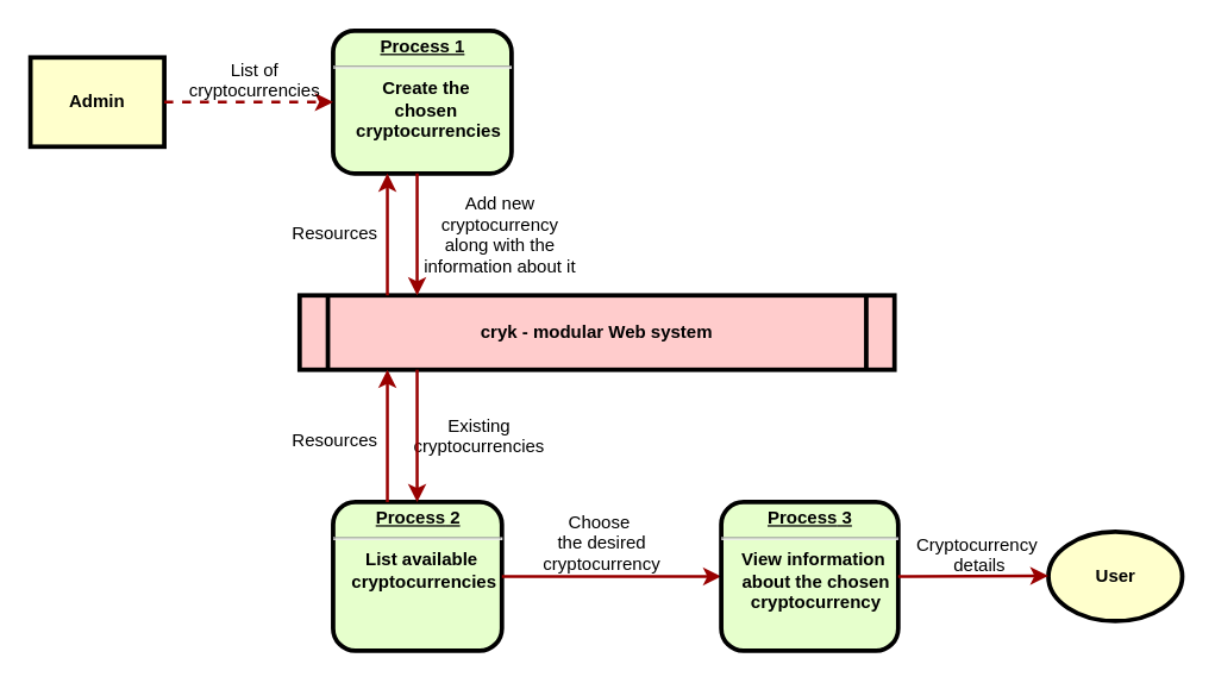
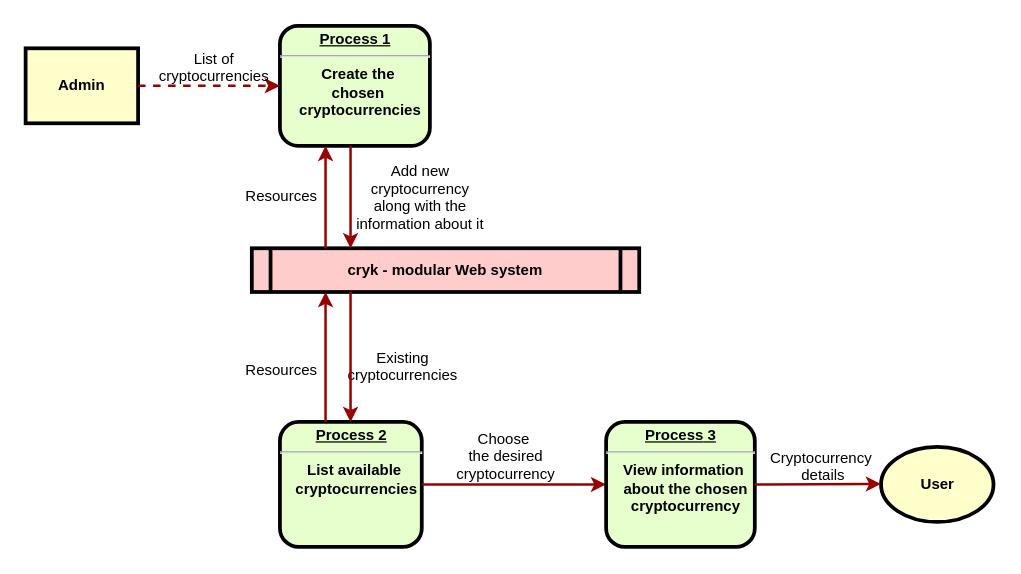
- <mxCell id="4" value="cryk - modular Web system" style="shape=process;whiteSpace=wrap;align=center;verticalAlign=middle;size=0.048;fontStyle=1;strokeWidth=3;fillColor=#FFCCCC" parent="1" vertex="1"><mxGeometry x="201" y="198" width="400" height="50" as="geometry" /></mxCell>
+ <mxCell id="4" value="cryk - modular Web system" style="shape=process;whiteSpace=wrap;align=center;verticalAlign=middle;size=0.048;fontStyle=1;strokeWidth=3;fillColor=#FFCCCC" parent="1" vertex="1"><mxGeometry x="201" y="198" width="310" height="35" as="geometry" /></mxCell>
